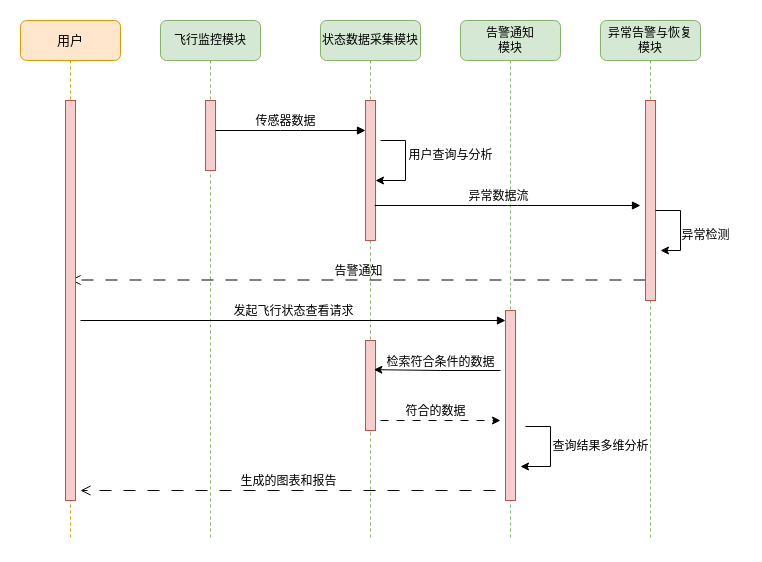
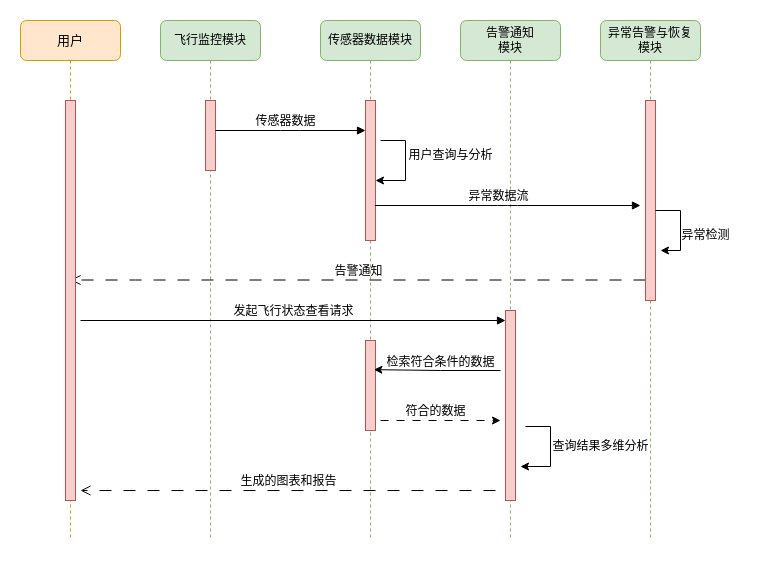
- <mxCell id="4" value="状态数据采集&lt;span style=&quot;background-color: transparent; color: light-dark(rgb(0, 0, 0), rgb(255, 255, 255));&quot;&gt;模块&lt;/span&gt;" style="shape=umlLifeline;perimeter=lifelinePerimeter;whiteSpace=wrap;html=1;container=1;collapsible=0;recursiveResize=0;outlineConnect=0;rounded=1;shadow=0;comic=0;labelBackgroundColor=none;strokeWidth=1;fontFamily=Verdana;fontSize=12;align=center;fillColor=#d5e8d4;strokeColor=#82b366;" parent="1" vertex="1"><mxGeometry x="320" y="20" width="100" height="520" as="geometry" /></mxCell>
+ <mxCell id="4" value="传感器数据&lt;span style=&quot;background-color: transparent; color: light-dark(rgb(0, 0, 0), rgb(255, 255, 255));&quot;&gt;模块&lt;/span&gt;" style="shape=umlLifeline;perimeter=lifelinePerimeter;whiteSpace=wrap;html=1;container=1;collapsible=0;recursiveResize=0;outlineConnect=0;rounded=1;shadow=0;comic=0;labelBackgroundColor=none;strokeWidth=1;fontFamily=Verdana;fontSize=12;align=center;fillColor=#d5e8d4;strokeColor=#82b366;" parent="1" vertex="1"><mxGeometry x="320" y="20" width="100" height="520" as="geometry" /></mxCell>
